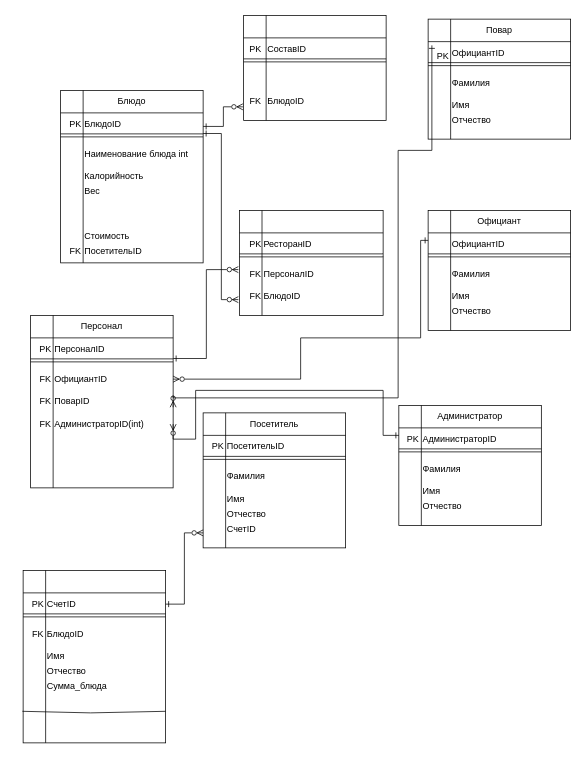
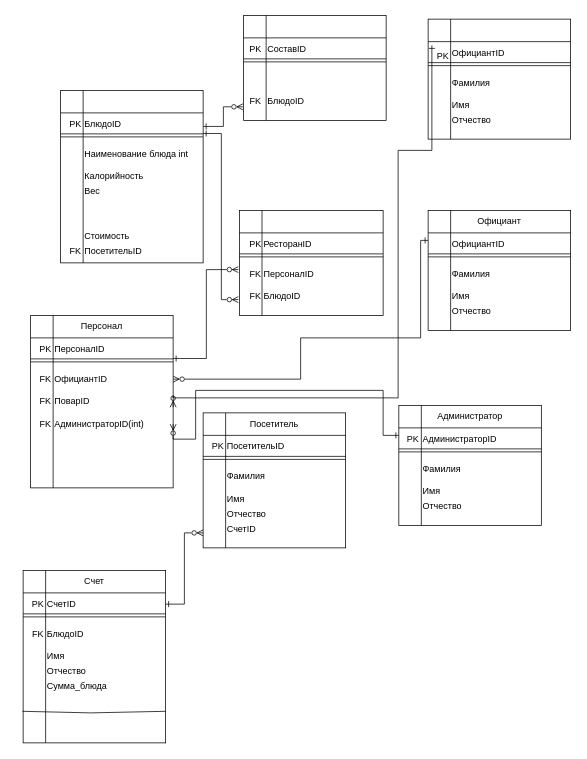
- <mxCell id="88" value="Повар" style="text;html=1;strokeColor=none;fillColor=none;align=center;verticalAlign=middle;whiteSpace=wrap;rounded=0;" vertex="1" parent="1"><mxGeometry x="635" y="25" width="60" height="30" as="geometry" /></mxCell>
- <mxCell id="5" value="Блюдо" style="text;html=1;strokeColor=none;fillColor=none;align=center;verticalAlign=middle;whiteSpace=wrap;rounded=0;" vertex="1" parent="3"><mxGeometry x="75" width="60" height="30" as="geometry" /></mxCell>
+ <mxCell id="55" value="Счет" style="text;html=1;strokeColor=none;fillColor=none;align=center;verticalAlign=middle;whiteSpace=wrap;rounded=0;" vertex="1" parent="53"><mxGeometry x="65" width="60" height="30" as="geometry" /></mxCell>
